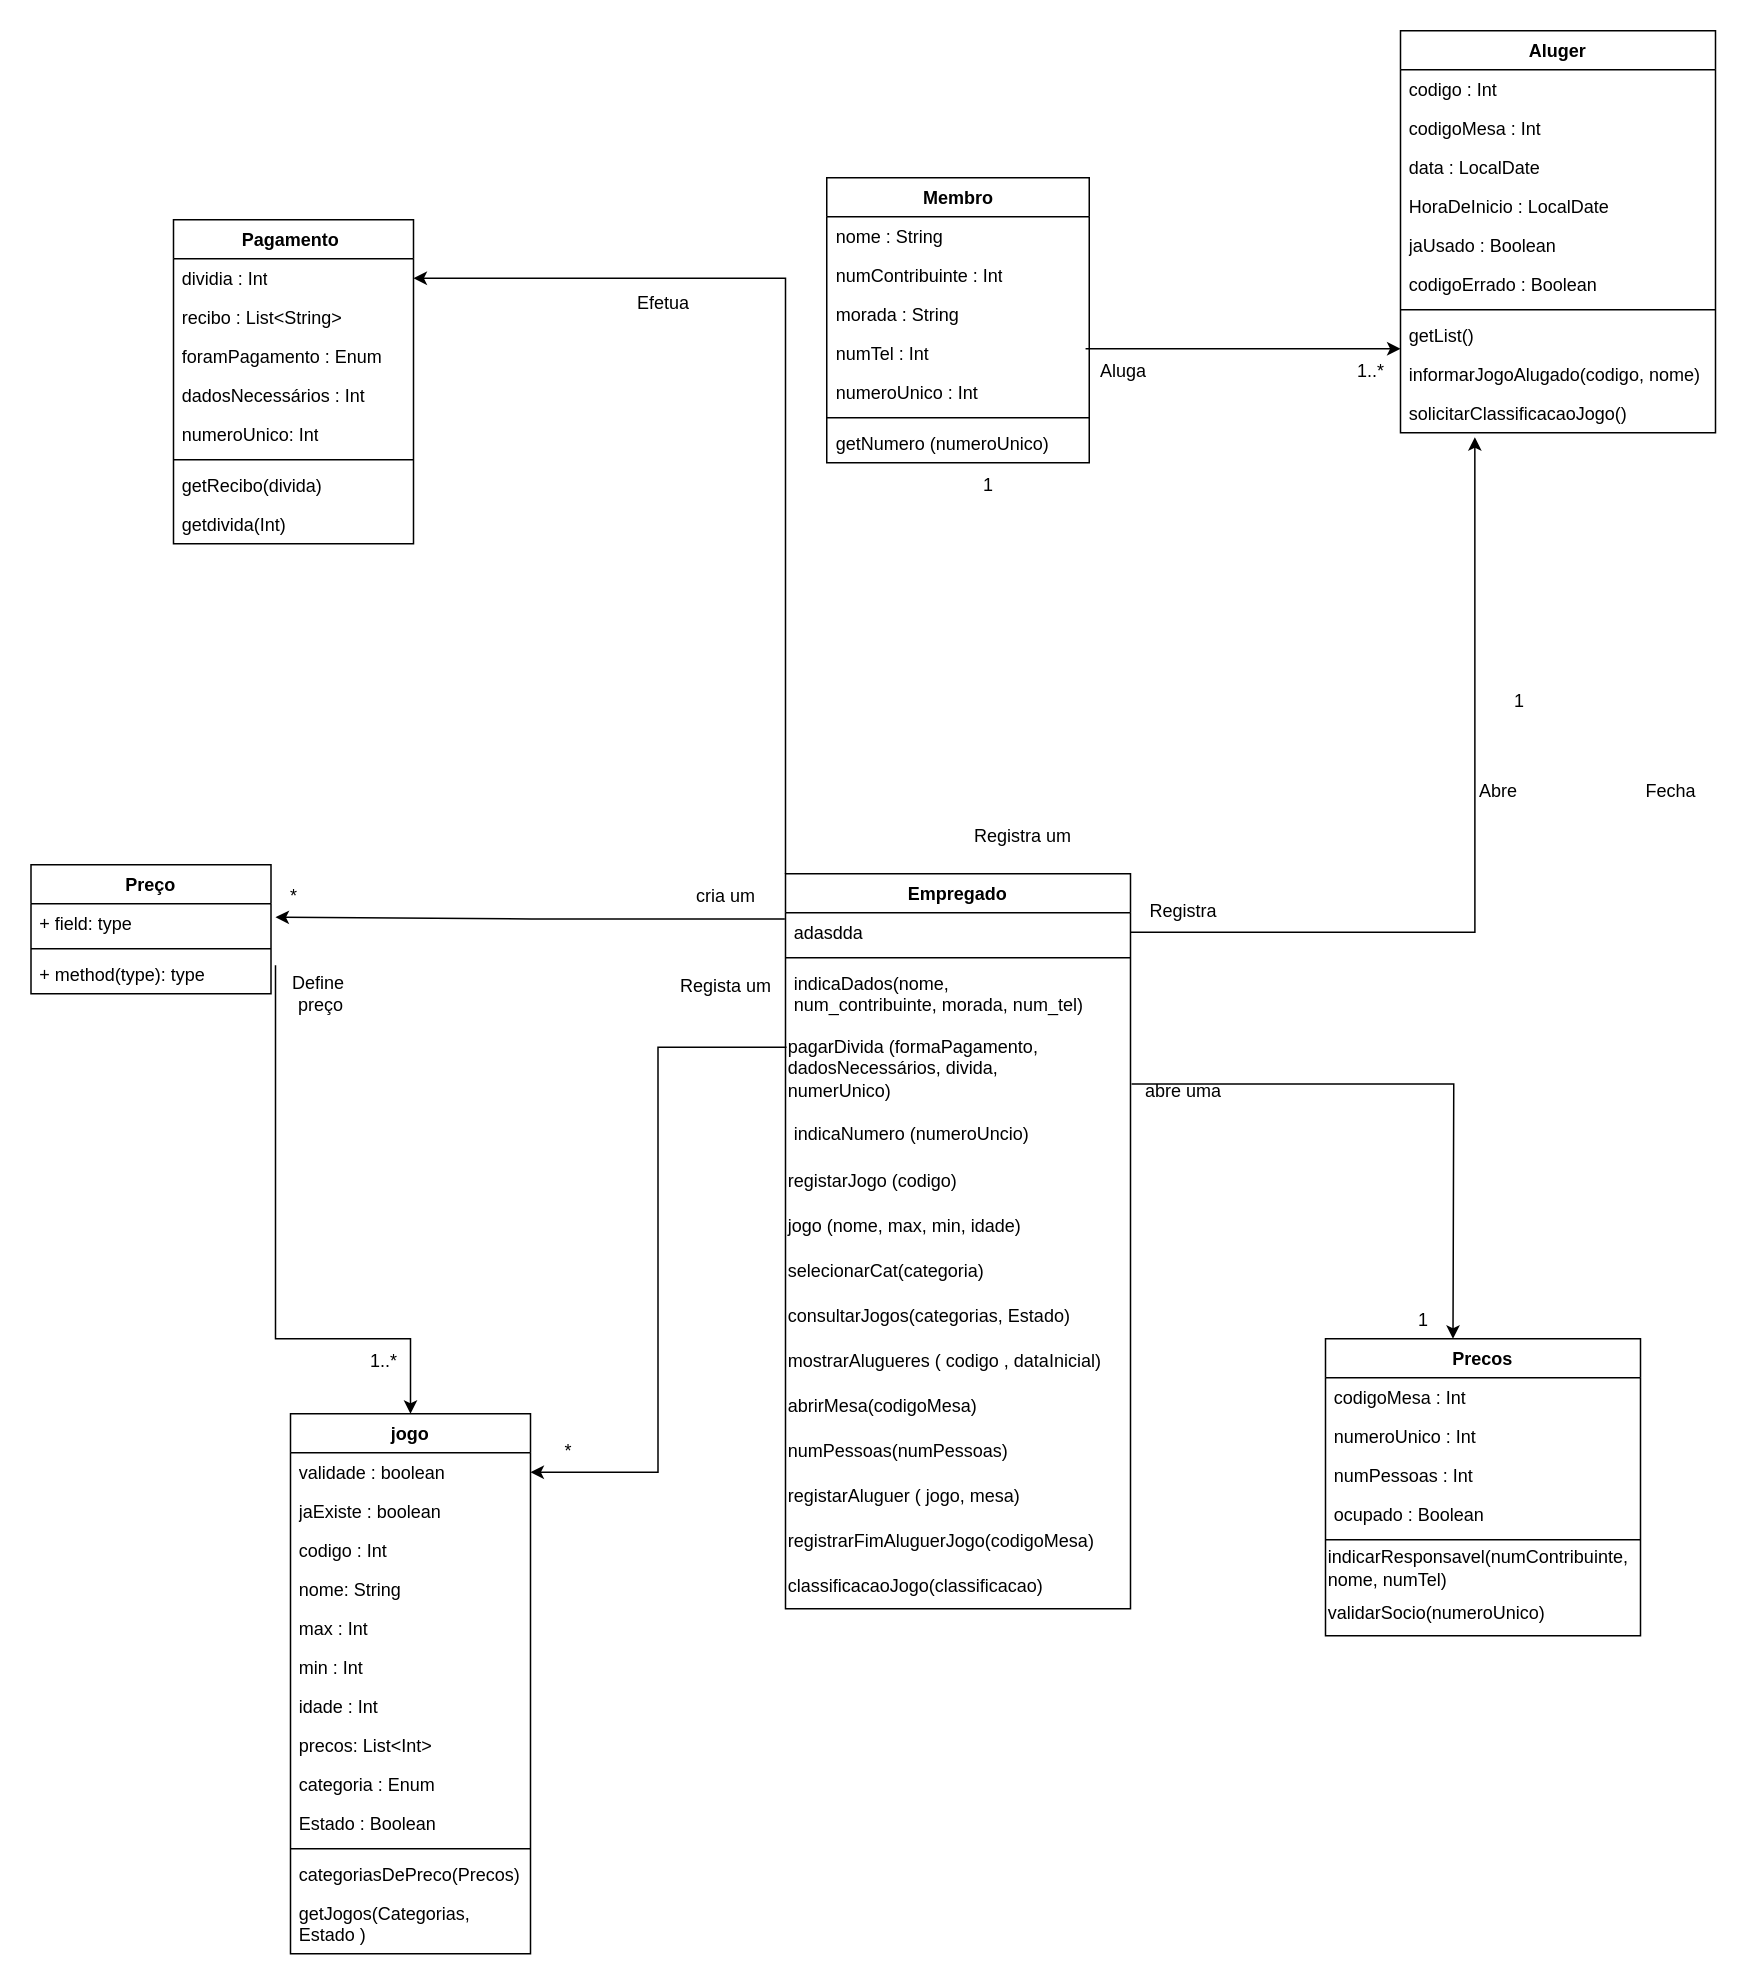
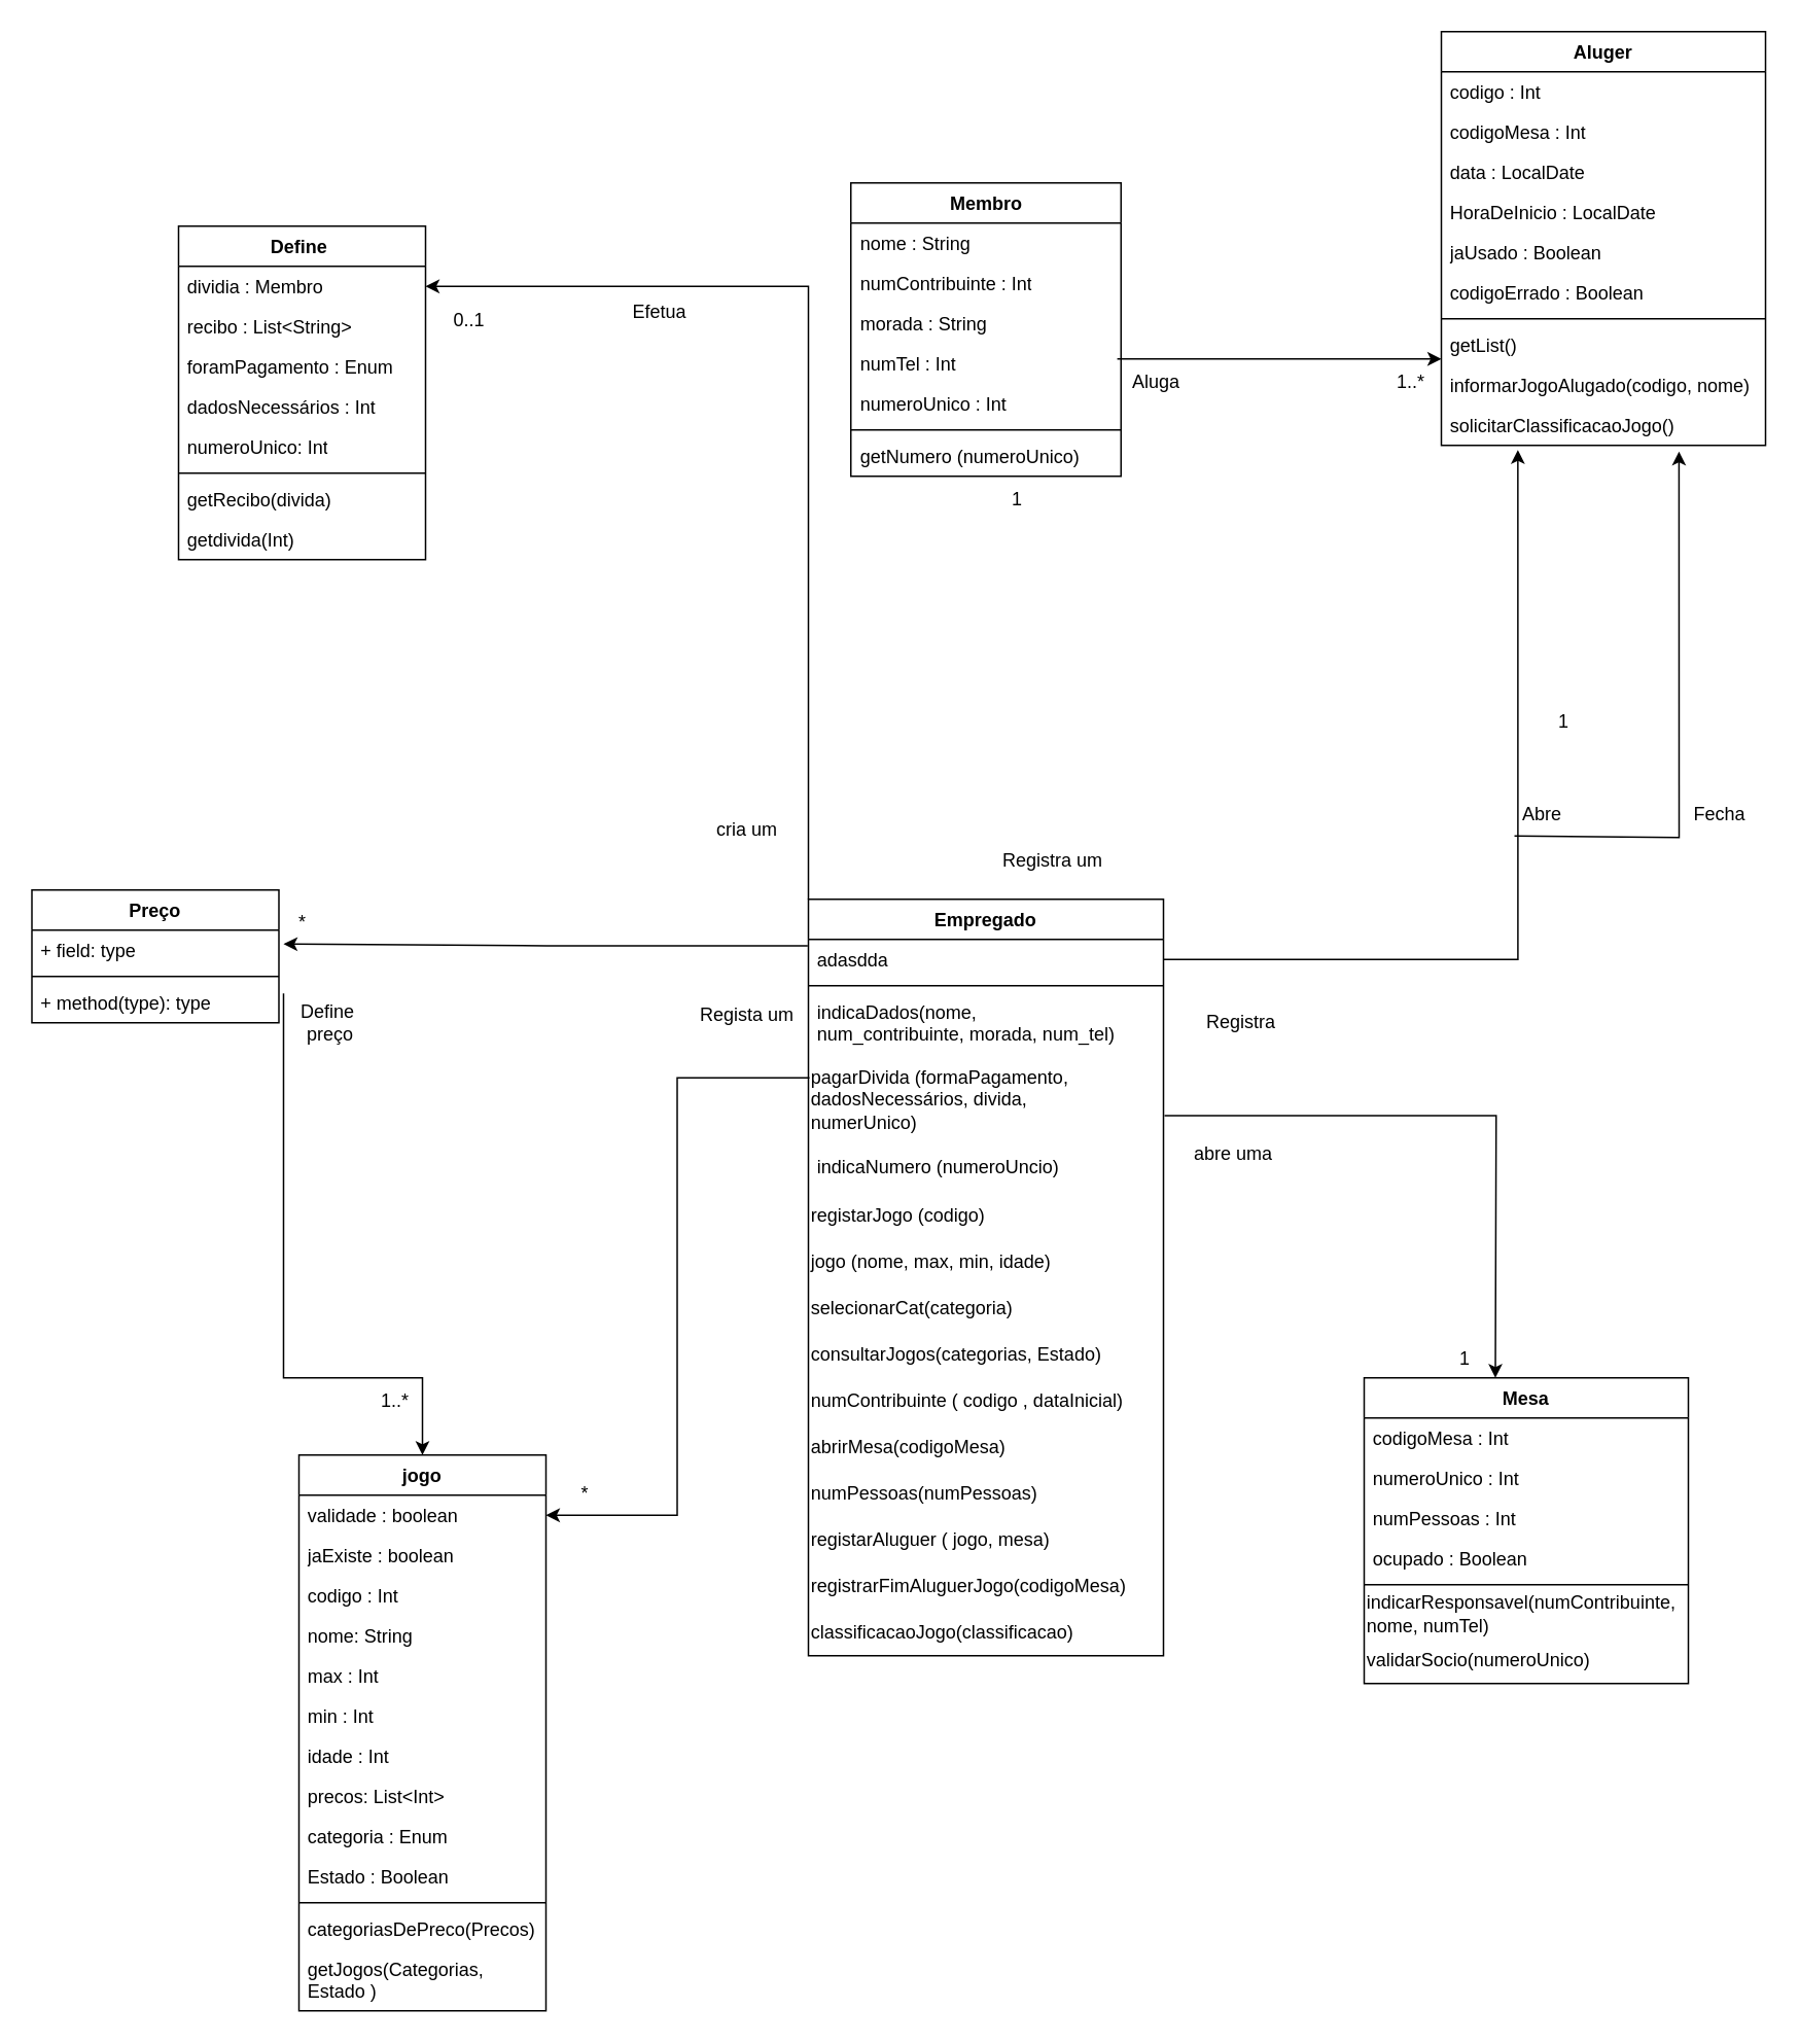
- <mxCell id="51" value="Pagamento&amp;nbsp;" style="swimlane;fontStyle=1;align=center;verticalAlign=top;childLayout=stackLayout;horizontal=1;startSize=26;horizontalStack=0;resizeParent=1;resizeParentMax=0;resizeLast=0;collapsible=1;marginBottom=0;whiteSpace=wrap;html=1;" vertex="1" parent="1"><mxGeometry x="115" y="146" width="160" height="216" as="geometry" /></mxCell>
+ <mxCell id="51" value="Define&amp;nbsp;" style="swimlane;fontStyle=1;align=center;verticalAlign=top;childLayout=stackLayout;horizontal=1;startSize=26;horizontalStack=0;resizeParent=1;resizeParentMax=0;resizeLast=0;collapsible=1;marginBottom=0;whiteSpace=wrap;html=1;" vertex="1" parent="1"><mxGeometry x="115" y="146" width="160" height="216" as="geometry" /></mxCell>
- <mxCell id="52" value="dividia : Int" style="text;strokeColor=none;fillColor=none;align=left;verticalAlign=top;spacingLeft=4;spacingRight=4;overflow=hidden;rotatable=0;points=[[0,0.5],[1,0.5]];portConstraint=eastwest;whiteSpace=wrap;html=1;" vertex="1" parent="51"><mxGeometry y="26" width="160" height="26" as="geometry" /></mxCell>
+ <mxCell id="52" value="dividia : Membro" style="text;strokeColor=none;fillColor=none;align=left;verticalAlign=top;spacingLeft=4;spacingRight=4;overflow=hidden;rotatable=0;points=[[0,0.5],[1,0.5]];portConstraint=eastwest;whiteSpace=wrap;html=1;" vertex="1" parent="51"><mxGeometry y="26" width="160" height="26" as="geometry" /></mxCell>
- <mxCell id="18" value="Efetua&amp;nbsp;" style="text;html=1;align=center;verticalAlign=middle;resizable=0;points=[];autosize=1;strokeColor=none;fillColor=none;" vertex="1" parent="1"><mxGeometry x="413" y="187" width="60" height="30" as="geometry" /></mxCell>
+ <mxCell id="18" value="Efetua&amp;nbsp;" style="text;html=1;align=center;verticalAlign=middle;resizable=0;points=[];autosize=1;strokeColor=none;fillColor=none;" vertex="1" parent="1"><mxGeometry x="398" y="187" width="60" height="30" as="geometry" /></mxCell>
+ <mxCell id="19" value="0..1" style="text;html=1;align=center;verticalAlign=middle;resizable=0;points=[];autosize=1;strokeColor=none;fillColor=none;" vertex="1" parent="1"><mxGeometry x="283" y="192" width="40" height="30" as="geometry" /></mxCell>
+ <mxCell id="14" value="" style="edgeStyle=none;orthogonalLoop=1;jettySize=auto;html=1;rounded=0;exitX=0.147;exitY=0.967;exitDx=0;exitDy=0;exitPerimeter=0;entryX=0.733;entryY=1.154;entryDx=0;entryDy=0;entryPerimeter=0;" edge="1" parent="1" source="15" target="70"><mxGeometry width="100" relative="1" as="geometry"><mxPoint x="973" y="542" as="sourcePoint" /><mxPoint x="1087" y="302" as="targetPoint" /><Array as="points"><mxPoint x="1087" y="542" /></Array></mxGeometry></mxCell>
- <mxCell id="6" value="cria um" style="text;html=1;align=center;verticalAlign=middle;resizable=0;points=[];autosize=1;strokeColor=none;fillColor=none;" vertex="1" parent="1"><mxGeometry x="453" width="60" height="30" as="geometry" y="582" /></mxCell>
+ <mxCell id="6" value="cria um" style="text;html=1;align=center;verticalAlign=middle;resizable=0;points=[];autosize=1;strokeColor=none;fillColor=none;" vertex="1" parent="1"><mxGeometry x="453" y="522" width="60" height="30" as="geometry" /></mxCell>
- <mxCell id="13" value="Registra" style="text;html=1;align=center;verticalAlign=middle;resizable=0;points=[];autosize=1;strokeColor=none;fillColor=none;" vertex="1" parent="1"><mxGeometry x="753" y="592" width="70" height="30" as="geometry" /></mxCell>
+ <mxCell id="13" value="Registra" style="text;html=1;align=center;verticalAlign=middle;resizable=0;points=[];autosize=1;strokeColor=none;fillColor=none;" vertex="1" parent="1"><mxGeometry x="768" y="647" width="70" height="30" as="geometry" /></mxCell>
- <mxCell id="11" value="abre uma" style="text;html=1;align=center;verticalAlign=middle;resizable=0;points=[];autosize=1;strokeColor=none;fillColor=none;" vertex="1" parent="1"><mxGeometry x="753" y="712" width="70" height="30" as="geometry" /></mxCell>
+ <mxCell id="11" value="abre uma" style="text;html=1;align=center;verticalAlign=middle;resizable=0;points=[];autosize=1;strokeColor=none;fillColor=none;" vertex="1" parent="1"><mxGeometry x="763" y="732" width="70" height="30" as="geometry" /></mxCell>
- <mxCell id="89" value="Precos" style="swimlane;fontStyle=1;align=center;verticalAlign=top;childLayout=stackLayout;horizontal=1;startSize=26;horizontalStack=0;resizeParent=1;resizeParentMax=0;resizeLast=0;collapsible=1;marginBottom=0;whiteSpace=wrap;html=1;" vertex="1" parent="1"><mxGeometry x="883" y="892" width="210" height="198" as="geometry" /></mxCell>
+ <mxCell id="89" value="Mesa" style="swimlane;fontStyle=1;align=center;verticalAlign=top;childLayout=stackLayout;horizontal=1;startSize=26;horizontalStack=0;resizeParent=1;resizeParentMax=0;resizeLast=0;collapsible=1;marginBottom=0;whiteSpace=wrap;html=1;" vertex="1" parent="1"><mxGeometry x="883" y="892" width="210" height="198" as="geometry" /></mxCell>
- <mxCell id="45" value="mostrarAlugueres ( codigo , dataInicial)" style="text;html=1;align=left;verticalAlign=middle;resizable=0;points=[];autosize=1;strokeColor=none;fillColor=none;" vertex="1" parent="35"><mxGeometry y="310" width="230" height="30" as="geometry" /></mxCell>
+ <mxCell id="45" value="numContribuinte ( codigo , dataInicial)" style="text;html=1;align=left;verticalAlign=middle;resizable=0;points=[];autosize=1;strokeColor=none;fillColor=none;" vertex="1" parent="35"><mxGeometry y="310" width="230" height="30" as="geometry" /></mxCell>
